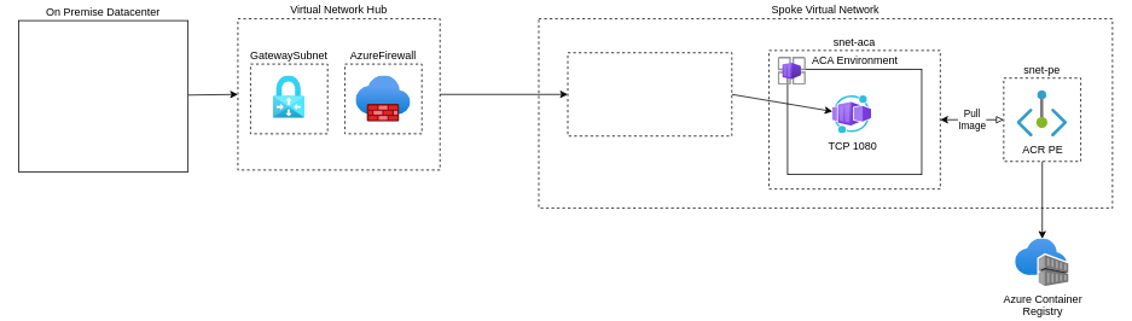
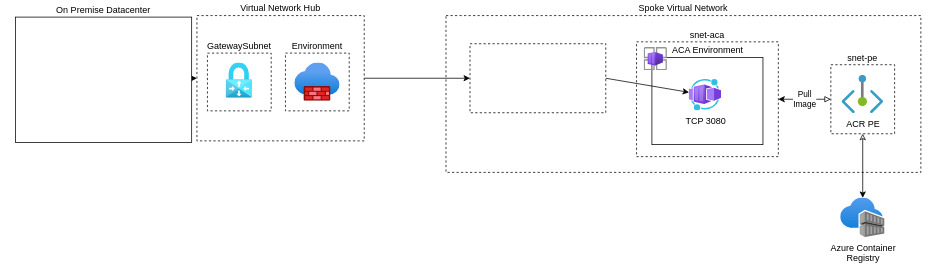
- <mxCell id="5" value="AzureFirewall" style="rounded=0;whiteSpace=wrap;html=1;labelPosition=center;verticalLabelPosition=top;align=center;verticalAlign=bottom;dashed=1;" vertex="1" parent="1"><mxGeometry x="380" y="70" width="85" height="77" as="geometry" /></mxCell>
+ <mxCell id="5" value="Environment" style="rounded=0;whiteSpace=wrap;html=1;labelPosition=center;verticalLabelPosition=top;align=center;verticalAlign=bottom;dashed=1;" vertex="1" parent="1"><mxGeometry x="380" y="70" width="85" height="77" as="geometry" /></mxCell>
- <mxCell id="3" value="On Premise Datacenter" style="rounded=0;whiteSpace=wrap;html=1;labelPosition=center;verticalLabelPosition=top;align=center;verticalAlign=bottom;" vertex="1" parent="1"><mxGeometry x="20" y="22" width="187" height="167" as="geometry" /></mxCell>
+ <mxCell id="3" value="On Premise Datacenter" style="rounded=0;whiteSpace=wrap;html=1;labelPosition=center;verticalLabelPosition=top;align=center;verticalAlign=bottom;" vertex="1" parent="1"><mxGeometry x="20" y="22" width="235" height="167" as="geometry" /></mxCell>
- <mxCell id="19" value="TCP 1080" style="aspect=fixed;html=1;points=[];align=center;image;fontSize=12;image=img/lib/azure2/other/Worker_Container_App.svg;" vertex="1" parent="1"><mxGeometry x="918" y="105" width="43.27" height="42" as="geometry" /></mxCell>
+ <mxCell id="19" value="TCP 3080" style="aspect=fixed;html=1;points=[];align=center;image;fontSize=12;image=img/lib/azure2/other/Worker_Container_App.svg;" vertex="1" parent="1"><mxGeometry x="918" y="105" width="43.27" height="42" as="geometry" /></mxCell>
- <mxCell id="12" style="edgeStyle=none;html=1;entryX=0.5;entryY=1;entryDx=0;entryDy=0;startArrow=classic;startFill=1;endArrow=none;endFill=0;" edge="1" parent="1" source="13" target="10"><mxGeometry relative="1" as="geometry" /></mxCell>
+ <mxCell id="12" style="edgeStyle=none;html=1;entryX=0.5;entryY=1;entryDx=0;entryDy=0;startArrow=classic;startFill=1;endArrow=classic;endFill=0;" edge="1" parent="1" source="13" target="10"><mxGeometry relative="1" as="geometry" /></mxCell>
